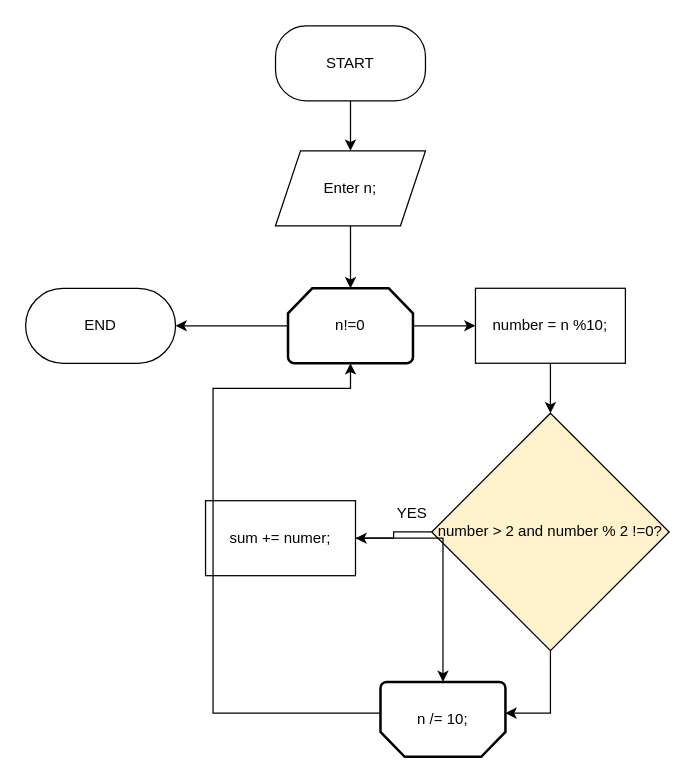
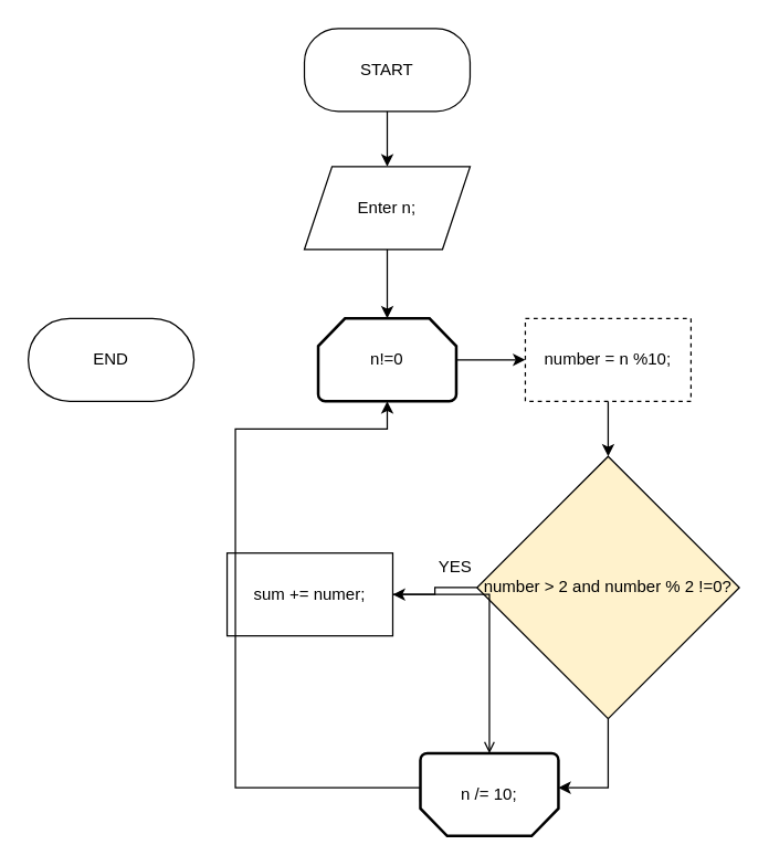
- <mxCell id="16" value="" style="edgeStyle=orthogonalEdgeStyle;rounded=0;orthogonalLoop=1;jettySize=auto;html=1;" edge="1" parent="1" source="17" target="14"><mxGeometry relative="1" as="geometry" /></mxCell>
- <mxCell id="7" value="number = n %10;" style="rounded=0;whiteSpace=wrap;html=1;" vertex="1" parent="1"><mxGeometry x="380" y="230" width="120" height="60" as="geometry" /></mxCell>
+ <mxCell id="7" value="number = n %10;" style="rounded=0;whiteSpace=wrap;html=1;dashed=1;" vertex="1" parent="1"><mxGeometry x="380" y="230" width="120" height="60" as="geometry" /></mxCell>
- <mxCell id="11" style="edgeStyle=orthogonalEdgeStyle;rounded=0;orthogonalLoop=1;jettySize=auto;html=1;" edge="1" parent="1" source="12" target="19"><mxGeometry relative="1" as="geometry" /></mxCell>
+ <mxCell id="11" style="edgeStyle=orthogonalEdgeStyle;rounded=0;orthogonalLoop=1;jettySize=auto;html=1;endArrow=open;" edge="1" parent="1" source="12" target="19"><mxGeometry relative="1" as="geometry" /></mxCell>
